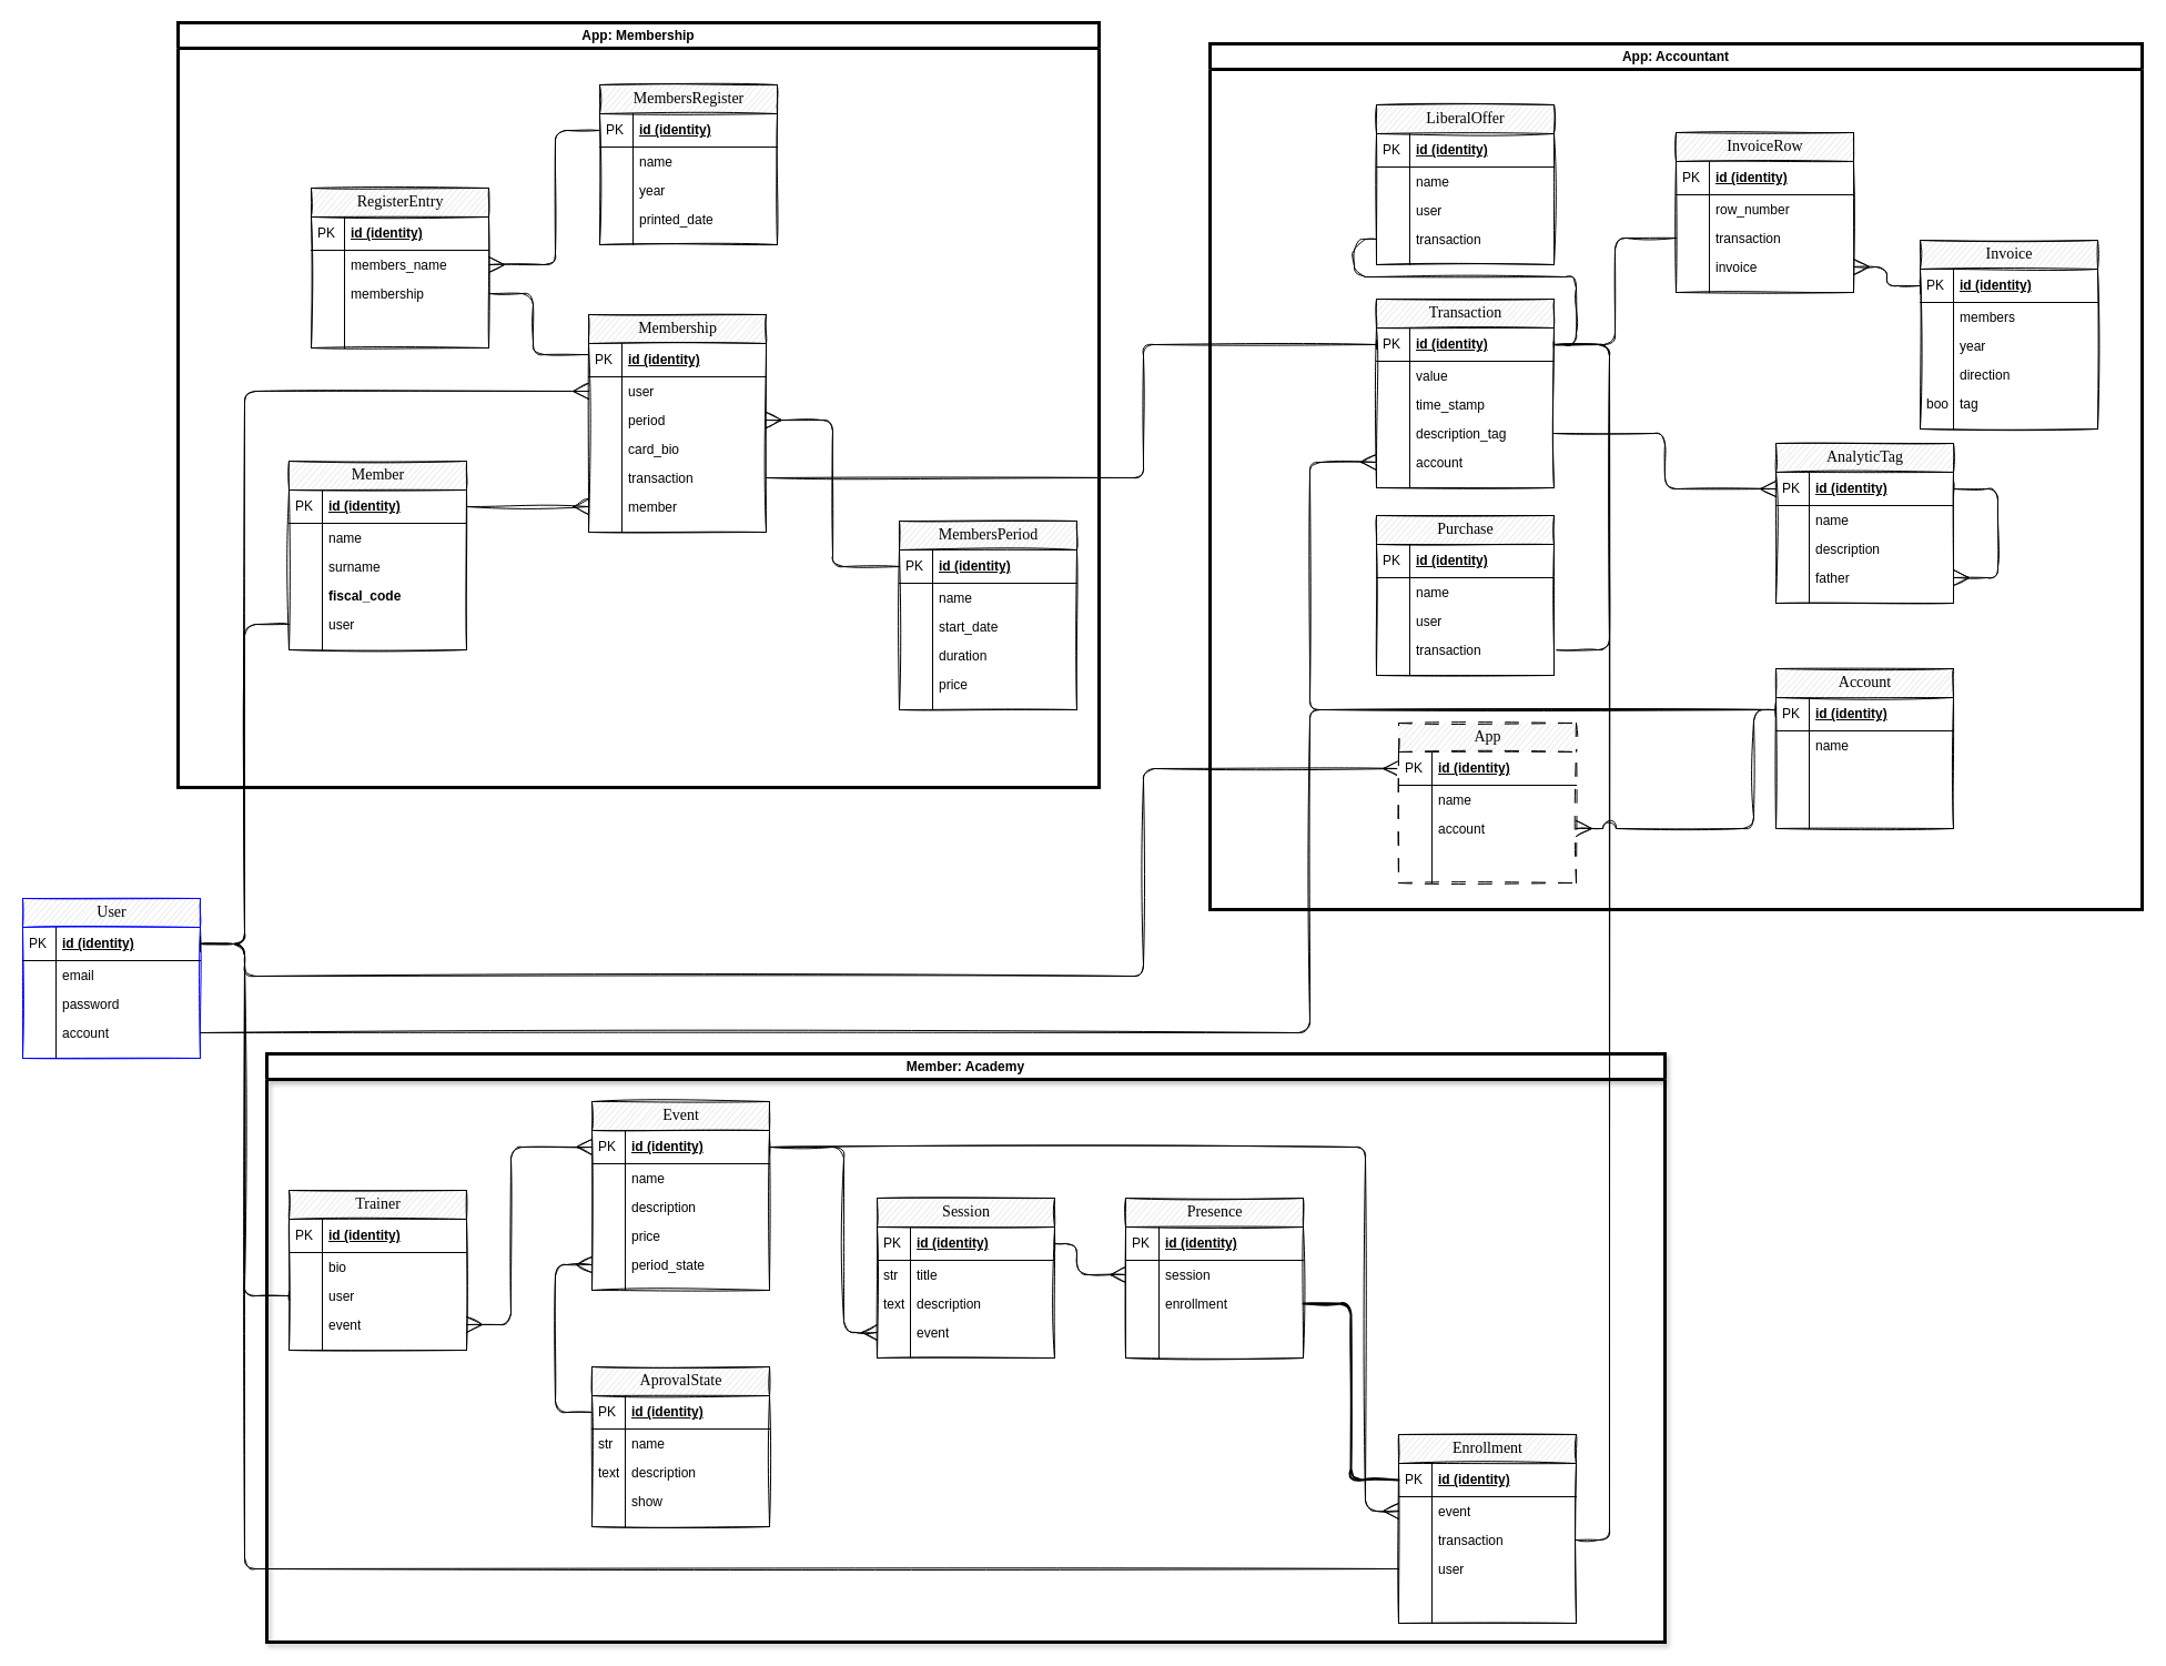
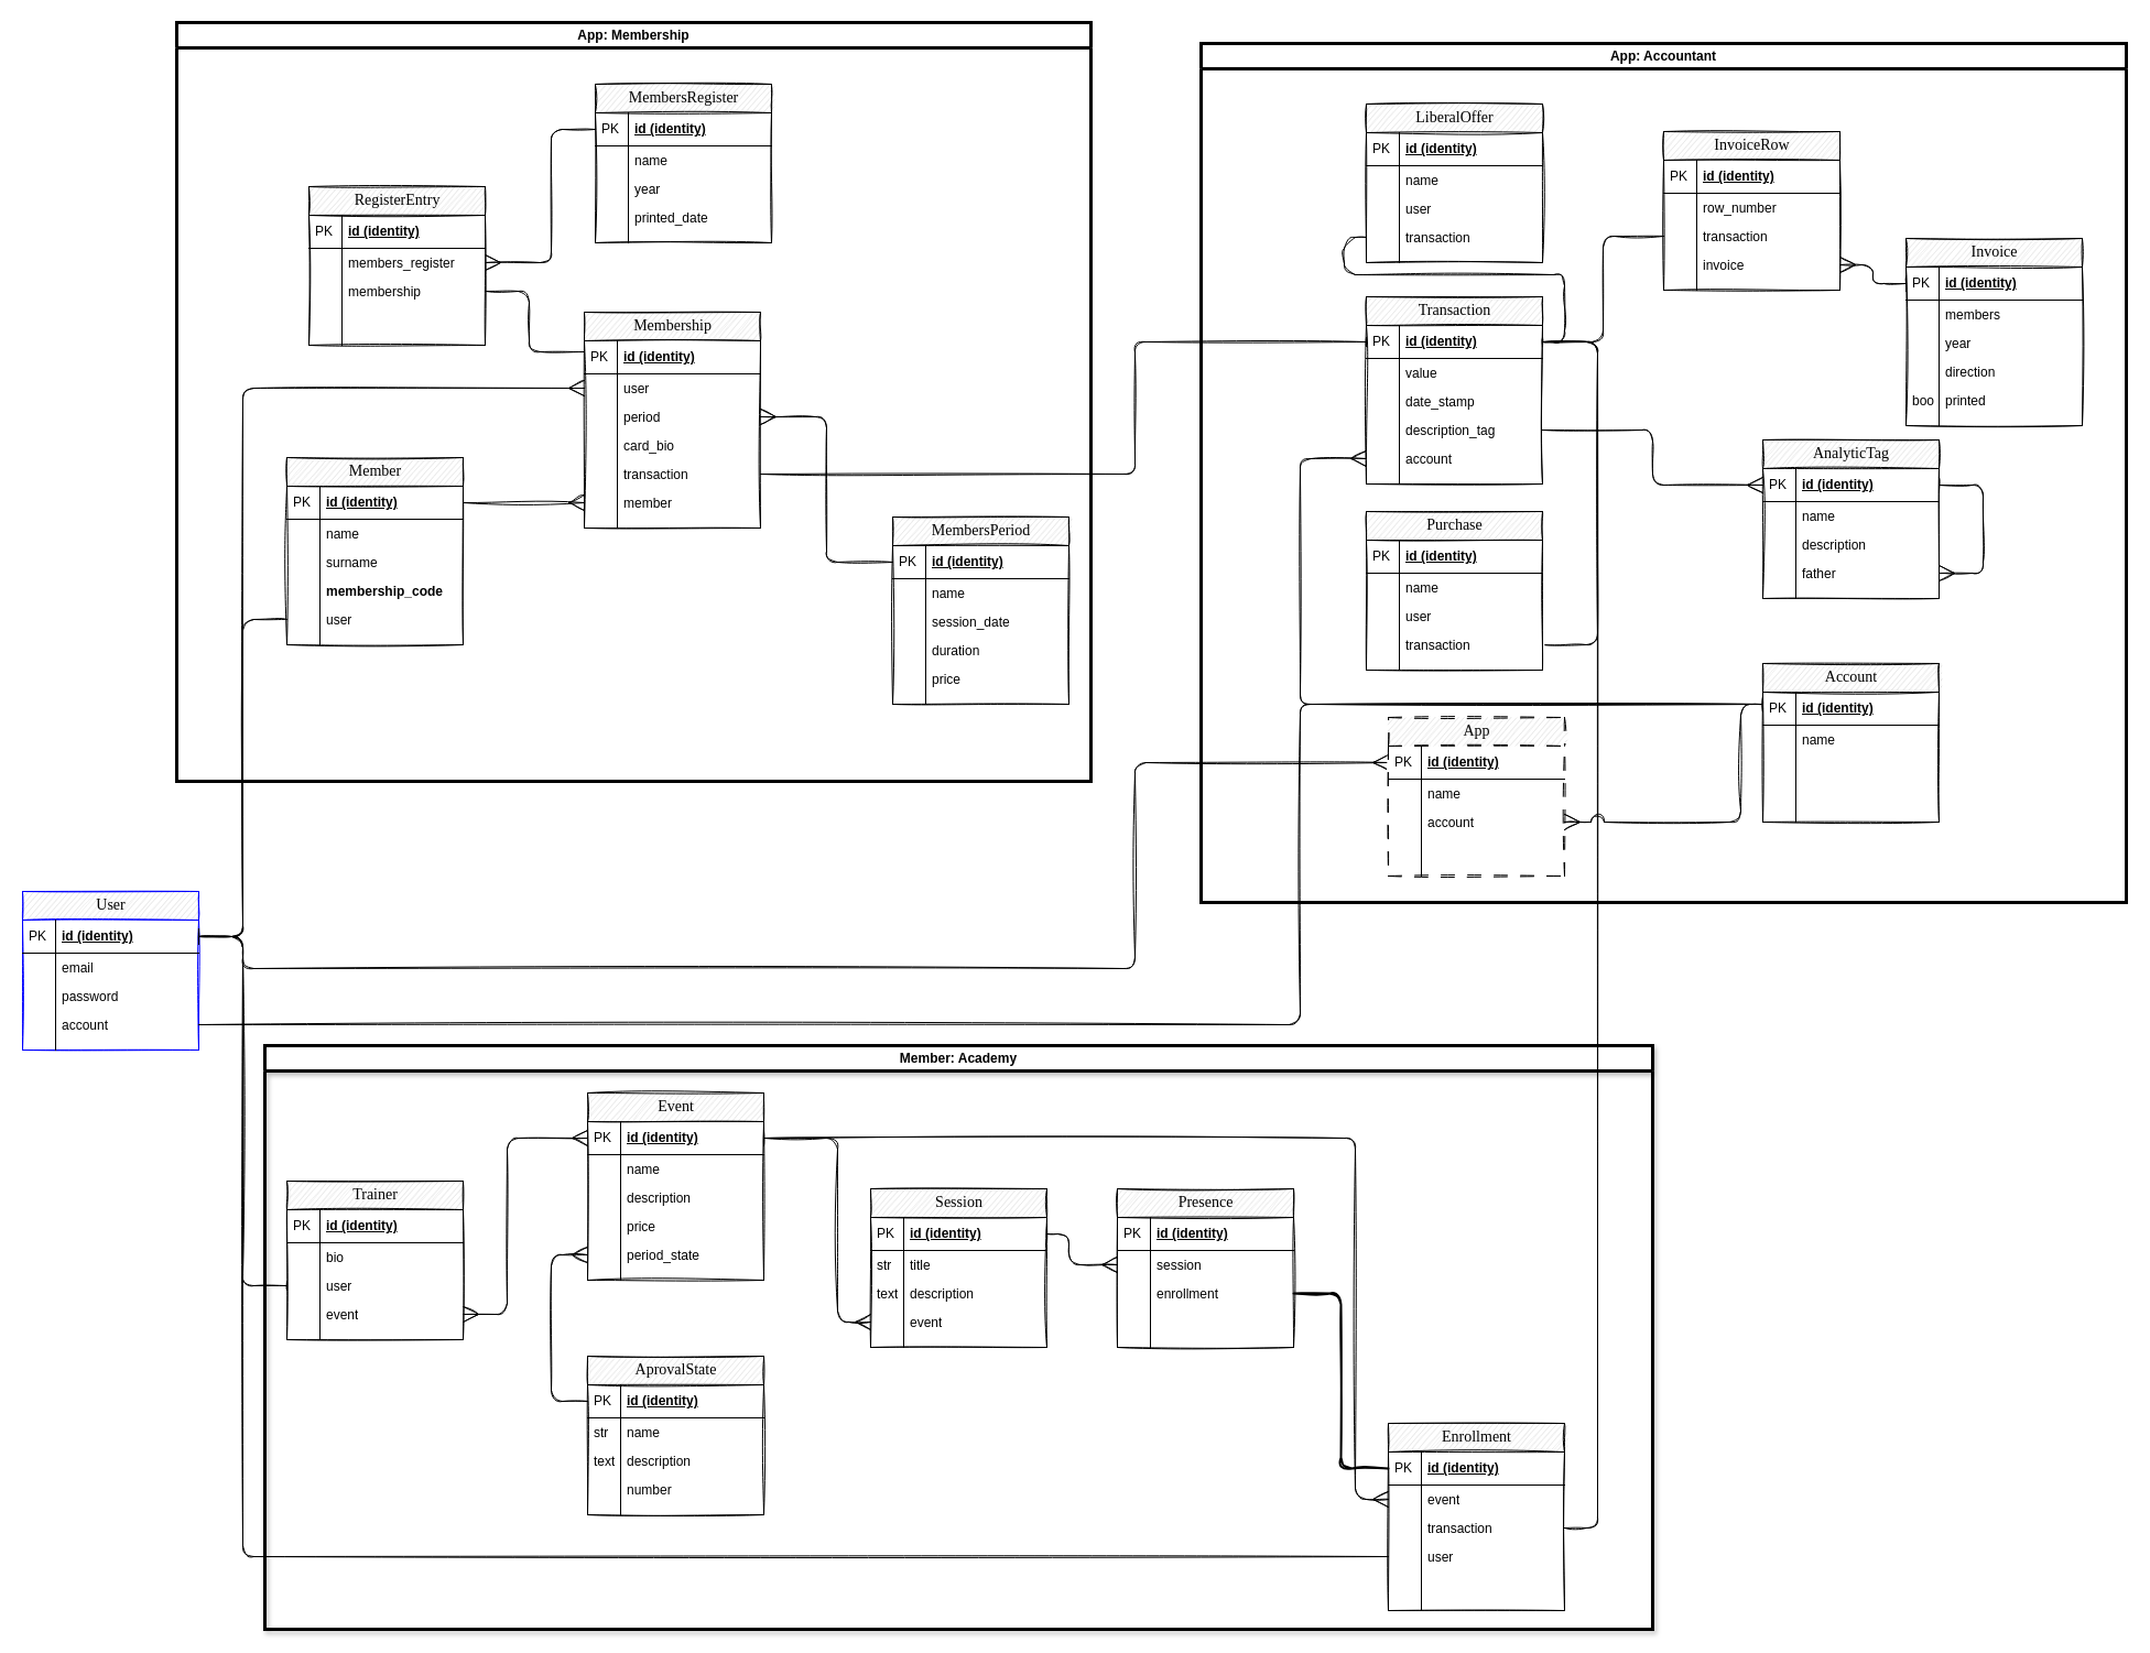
- <mxCell id="204" value="members_name" style="shape=partialRectangle;top=0;left=0;right=0;bottom=0;html=1;align=left;verticalAlign=top;fillColor=none;spacingLeft=34;spacingRight=4;whiteSpace=wrap;overflow=hidden;rotatable=0;points=[[0,0.5],[1,0.5]];portConstraint=eastwest;dropTarget=0;" parent="201" vertex="1"><mxGeometry y="56" width="160" height="26" as="geometry" /></mxCell>
+ <mxCell id="204" value="members_register" style="shape=partialRectangle;top=0;left=0;right=0;bottom=0;html=1;align=left;verticalAlign=top;fillColor=none;spacingLeft=34;spacingRight=4;whiteSpace=wrap;overflow=hidden;rotatable=0;points=[[0,0.5],[1,0.5]];portConstraint=eastwest;dropTarget=0;" parent="201" vertex="1"><mxGeometry y="56" width="160" height="26" as="geometry" /></mxCell>
- <mxCell id="182" value="tag" style="shape=partialRectangle;top=0;left=0;right=0;bottom=0;html=1;align=left;verticalAlign=top;fillColor=none;spacingLeft=34;spacingRight=4;whiteSpace=wrap;overflow=hidden;rotatable=0;points=[[0,0.5],[1,0.5]];portConstraint=eastwest;dropTarget=0;" parent="173" vertex="1"><mxGeometry y="134" width="160" height="26" as="geometry" /></mxCell>
+ <mxCell id="182" value="printed" style="shape=partialRectangle;top=0;left=0;right=0;bottom=0;html=1;align=left;verticalAlign=top;fillColor=none;spacingLeft=34;spacingRight=4;whiteSpace=wrap;overflow=hidden;rotatable=0;points=[[0,0.5],[1,0.5]];portConstraint=eastwest;dropTarget=0;" parent="173" vertex="1"><mxGeometry y="134" width="160" height="26" as="geometry" /></mxCell>
- <mxCell id="60" value="time_stamp" style="shape=partialRectangle;top=0;left=0;right=0;bottom=0;html=1;align=left;verticalAlign=top;fillColor=none;spacingLeft=34;spacingRight=4;whiteSpace=wrap;overflow=hidden;rotatable=0;points=[[0,0.5],[1,0.5]];portConstraint=eastwest;dropTarget=0;" parent="55" vertex="1"><mxGeometry y="82" width="160" height="26" as="geometry" /></mxCell>
+ <mxCell id="60" value="date_stamp" style="shape=partialRectangle;top=0;left=0;right=0;bottom=0;html=1;align=left;verticalAlign=top;fillColor=none;spacingLeft=34;spacingRight=4;whiteSpace=wrap;overflow=hidden;rotatable=0;points=[[0,0.5],[1,0.5]];portConstraint=eastwest;dropTarget=0;" parent="55" vertex="1"><mxGeometry y="82" width="160" height="26" as="geometry" /></mxCell>
- <mxCell id="32" value="fiscal_code" style="shape=partialRectangle;top=0;left=0;right=0;bottom=0;html=1;align=left;verticalAlign=top;fillColor=none;spacingLeft=34;spacingRight=4;whiteSpace=wrap;overflow=hidden;rotatable=0;points=[[0,0.5],[1,0.5]];portConstraint=eastwest;dropTarget=0;fontStyle=1" parent="25" vertex="1"><mxGeometry y="108" width="160" height="26" as="geometry" /></mxCell>
+ <mxCell id="32" value="membership_code" style="shape=partialRectangle;top=0;left=0;right=0;bottom=0;html=1;align=left;verticalAlign=top;fillColor=none;spacingLeft=34;spacingRight=4;whiteSpace=wrap;overflow=hidden;rotatable=0;points=[[0,0.5],[1,0.5]];portConstraint=eastwest;dropTarget=0;fontStyle=1" parent="25" vertex="1"><mxGeometry y="108" width="160" height="26" as="geometry" /></mxCell>
- <mxCell id="221" value="start_date" style="shape=partialRectangle;top=0;left=0;right=0;bottom=0;html=1;align=left;verticalAlign=top;fillColor=none;spacingLeft=34;spacingRight=4;whiteSpace=wrap;overflow=hidden;rotatable=0;points=[[0,0.5],[1,0.5]];portConstraint=eastwest;dropTarget=0;" parent="216" vertex="1"><mxGeometry y="82" width="160" height="26" as="geometry" /></mxCell>
+ <mxCell id="221" value="session_date" style="shape=partialRectangle;top=0;left=0;right=0;bottom=0;html=1;align=left;verticalAlign=top;fillColor=none;spacingLeft=34;spacingRight=4;whiteSpace=wrap;overflow=hidden;rotatable=0;points=[[0,0.5],[1,0.5]];portConstraint=eastwest;dropTarget=0;" parent="216" vertex="1"><mxGeometry y="82" width="160" height="26" as="geometry" /></mxCell>
- <mxCell id="10" value="show" style="shape=partialRectangle;top=0;left=0;right=0;bottom=0;html=1;align=left;verticalAlign=top;fillColor=none;spacingLeft=34;spacingRight=4;whiteSpace=wrap;overflow=hidden;rotatable=0;points=[[0,0.5],[1,0.5]];portConstraint=eastwest;dropTarget=0;" parent="3" vertex="1"><mxGeometry y="108" width="160" height="26" as="geometry" /></mxCell>
+ <mxCell id="10" value="number" style="shape=partialRectangle;top=0;left=0;right=0;bottom=0;html=1;align=left;verticalAlign=top;fillColor=none;spacingLeft=34;spacingRight=4;whiteSpace=wrap;overflow=hidden;rotatable=0;points=[[0,0.5],[1,0.5]];portConstraint=eastwest;dropTarget=0;" parent="3" vertex="1"><mxGeometry y="108" width="160" height="26" as="geometry" /></mxCell>
